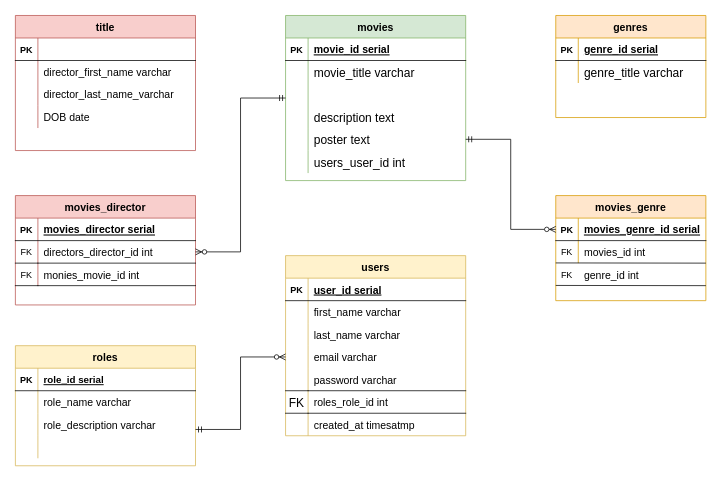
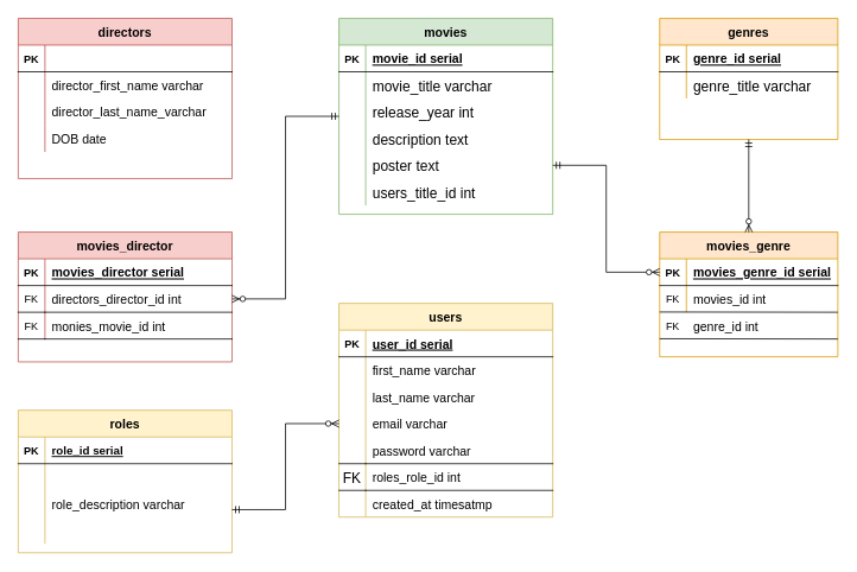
- <mxCell id="47" value="title" style="shape=table;startSize=30;container=1;collapsible=1;childLayout=tableLayout;fixedRows=1;rowLines=0;fontStyle=1;align=center;resizeLast=1;fontSize=14;fillColor=#f8cecc;strokeColor=#b85450;" vertex="1" parent="46"><mxGeometry x="-10" width="240" height="180" as="geometry" /></mxCell>
+ <mxCell id="47" value="directors" style="shape=table;startSize=30;container=1;collapsible=1;childLayout=tableLayout;fixedRows=1;rowLines=0;fontStyle=1;align=center;resizeLast=1;fontSize=14;fillColor=#f8cecc;strokeColor=#b85450;" vertex="1" parent="46"><mxGeometry x="-10" width="240" height="180" as="geometry" /></mxCell>
+ <mxCell id="12" value="release_year int" style="shape=partialRectangle;overflow=hidden;connectable=0;fillColor=none;top=0;left=0;bottom=0;right=0;align=left;spacingLeft=6;fontSize=16;" vertex="1" parent="10"><mxGeometry x="30" width="210" height="30" as="geometry"><mxRectangle width="210" height="30" as="alternateBounds" /></mxGeometry></mxCell>
+ <mxCell id="109" value="" style="fontSize=12;html=1;endArrow=ERzeroToMany;startArrow=ERmandOne;rounded=0;edgeStyle=orthogonalEdgeStyle;entryX=0.5;entryY=0;entryDx=0;entryDy=0;exitX=0.5;exitY=1;exitDx=0;exitDy=0;" edge="1" parent="1" source="23" target="33"><mxGeometry width="100" height="100" relative="1" as="geometry"><mxPoint x="690" y="290" as="sourcePoint" /><mxPoint x="700" y="140" as="targetPoint" /></mxGeometry></mxCell>
- <mxCell id="21" value="users_user_id int" style="shape=partialRectangle;overflow=hidden;connectable=0;fillColor=none;top=0;left=0;bottom=0;right=0;align=left;spacingLeft=6;fontSize=16;" vertex="1" parent="19"><mxGeometry x="30" width="210" height="30" as="geometry"><mxRectangle width="210" height="30" as="alternateBounds" /></mxGeometry></mxCell>
+ <mxCell id="21" value="users_title_id int" style="shape=partialRectangle;overflow=hidden;connectable=0;fillColor=none;top=0;left=0;bottom=0;right=0;align=left;spacingLeft=6;fontSize=16;" vertex="1" parent="19"><mxGeometry x="30" width="210" height="30" as="geometry"><mxRectangle width="210" height="30" as="alternateBounds" /></mxGeometry></mxCell>
- <mxCell id="100" value="role_name varchar" style="shape=partialRectangle;connectable=0;fillColor=none;top=0;left=0;bottom=0;right=0;align=left;spacingLeft=6;overflow=hidden;fontSize=14;" vertex="1" parent="98"><mxGeometry x="30" width="210" height="30" as="geometry"><mxRectangle width="210" height="30" as="alternateBounds" /></mxGeometry></mxCell>
